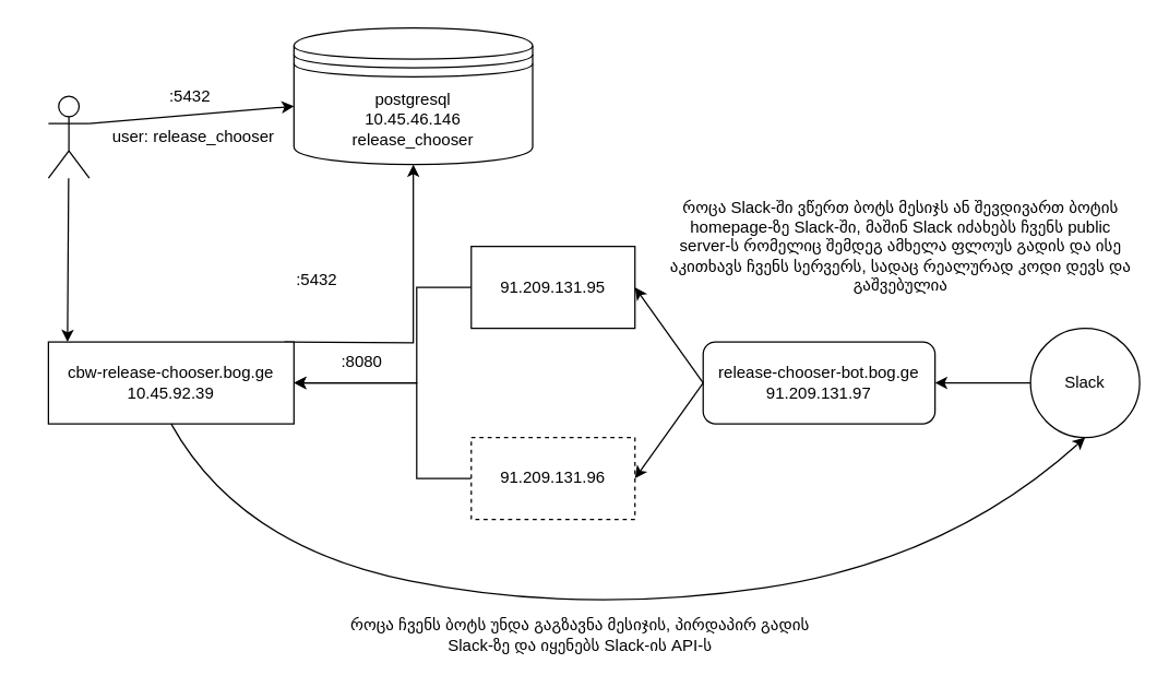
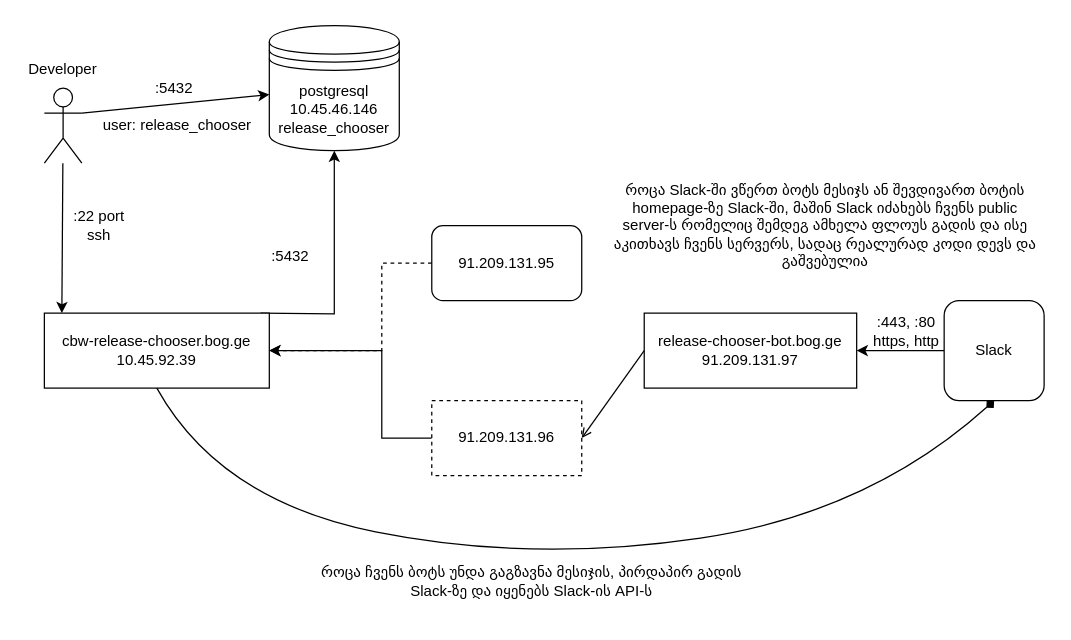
+ <mxCell id="23" value="Developer" style="text;html=1;strokeColor=none;fillColor=none;align=center;verticalAlign=middle;whiteSpace=wrap;rounded=0;" vertex="1" parent="1"><mxGeometry x="20" y="40" width="60" height="30" as="geometry" /></mxCell>
- <mxCell id="21" value="postgresql&lt;br&gt;10.45.46.146&lt;br&gt;release_chooser" style="shape=datastore;whiteSpace=wrap;html=1;" vertex="1" parent="1"><mxGeometry x="215" y="20" width="175" height="100" as="geometry" /></mxCell>
+ <mxCell id="21" value="postgresql&lt;br&gt;10.45.46.146&lt;br&gt;release_chooser" style="shape=datastore;whiteSpace=wrap;html=1;" vertex="1" parent="1"><mxGeometry x="215" y="20" width="104" height="100" as="geometry" /></mxCell>
+ <mxCell id="6" value=":22 port ssh" style="text;html=1;strokeColor=none;fillColor=none;align=center;verticalAlign=middle;whiteSpace=wrap;rounded=0;" vertex="1" parent="1"><mxGeometry x="49" y="165" width="60" height="30" as="geometry" /></mxCell>
- <mxCell id="8" value="91.209.131.95" style="rounded=0;whiteSpace=wrap;html=1;" vertex="1" parent="1"><mxGeometry x="345" y="180" width="120" height="60" as="geometry" /></mxCell>
+ <mxCell id="8" value="91.209.131.95" style="whiteSpace=wrap;html=1;rounded=1;" vertex="1" parent="1"><mxGeometry x="345" y="180" width="120" height="60" as="geometry" /></mxCell>
- <mxCell id="7" style="edgeStyle=orthogonalEdgeStyle;rounded=0;orthogonalLoop=1;jettySize=auto;html=1;exitX=0;exitY=0.5;exitDx=0;exitDy=0;entryX=1;entryY=0.5;entryDx=0;entryDy=0;" edge="1" parent="1" source="8" target="3"><mxGeometry relative="1" as="geometry"><Array as="points"><mxPoint x="305" y="210" /><mxPoint x="305" y="280" /></Array></mxGeometry></mxCell>
+ <mxCell id="7" style="edgeStyle=orthogonalEdgeStyle;rounded=0;orthogonalLoop=1;jettySize=auto;html=1;exitX=0;exitY=0.5;exitDx=0;exitDy=0;entryX=1;entryY=0.5;entryDx=0;entryDy=0;dashed=1;" edge="1" parent="1" source="8" target="3"><mxGeometry relative="1" as="geometry"><Array as="points"><mxPoint x="305" y="210" /><mxPoint x="305" y="280" /></Array></mxGeometry></mxCell>
- <mxCell id="15" value="" style="endArrow=classic;html=1;rounded=0;entryX=1;entryY=0.5;entryDx=0;entryDy=0;exitX=0;exitY=0.5;exitDx=0;exitDy=0;" edge="1" parent="1" source="11" target="8"><mxGeometry width="50" height="50" relative="1" as="geometry"><mxPoint x="365" y="310" as="sourcePoint" /><mxPoint x="415" y="260" as="targetPoint" /></mxGeometry></mxCell>
- <mxCell id="17" value=":8080" style="text;html=1;strokeColor=none;fillColor=none;align=center;verticalAlign=middle;whiteSpace=wrap;rounded=0;" vertex="1" parent="1"><mxGeometry x="235" y="250" width="60" height="30" as="geometry" /></mxCell>
+ <mxCell id="14" value=":443, :80&lt;br&gt;https, http" style="text;html=1;strokeColor=none;fillColor=none;align=center;verticalAlign=middle;whiteSpace=wrap;rounded=0;" vertex="1" parent="1"><mxGeometry x="695" y="250" width="60" height="30" as="geometry" /></mxCell>
- <mxCell id="11" value="release-chooser-bot.bog.ge&lt;br&gt;91.209.131.97" style="whiteSpace=wrap;html=1;rounded=1;" vertex="1" parent="1"><mxGeometry x="515" y="250" width="170" height="60" as="geometry" /></mxCell>
+ <mxCell id="11" value="release-chooser-bot.bog.ge&lt;br&gt;91.209.131.97" style="rounded=0;whiteSpace=wrap;html=1;" vertex="1" parent="1"><mxGeometry x="515" y="250" width="170" height="60" as="geometry" /></mxCell>
- <mxCell id="13" value="Slack" style="ellipse;whiteSpace=wrap;html=1;aspect=fixed;" vertex="1" parent="1"><mxGeometry x="755" y="240" width="80" height="80" as="geometry" /></mxCell>
+ <mxCell id="13" value="Slack" style="whiteSpace=wrap;html=1;aspect=fixed;rounded=1;" vertex="1" parent="1"><mxGeometry x="755" y="240" width="80" height="80" as="geometry" /></mxCell>
- <mxCell id="18" value="" style="curved=1;endArrow=classic;html=1;rounded=0;exitX=0.5;exitY=1;exitDx=0;exitDy=0;entryX=0.5;entryY=1;entryDx=0;entryDy=0;" edge="1" parent="1" source="3" target="13"><mxGeometry width="50" height="50" relative="1" as="geometry"><mxPoint x="365" y="310" as="sourcePoint" /><mxPoint x="415" y="260" as="targetPoint" /><Array as="points"><mxPoint x="175" y="400" /><mxPoint x="425" y="450" /><mxPoint x="695" y="410" /></Array></mxGeometry></mxCell>
+ <mxCell id="18" value="" style="curved=1;endArrow=diamond;html=1;rounded=0;exitX=0.5;exitY=1;exitDx=0;exitDy=0;entryX=0.5;entryY=1;entryDx=0;entryDy=0;" edge="1" parent="1" source="3" target="13"><mxGeometry width="50" height="50" relative="1" as="geometry"><mxPoint x="365" y="310" as="sourcePoint" /><mxPoint x="415" y="260" as="targetPoint" /><Array as="points"><mxPoint x="175" y="400" /><mxPoint x="425" y="450" /><mxPoint x="695" y="410" /></Array></mxGeometry></mxCell>
- <mxCell id="16" value="" style="endArrow=classic;html=1;rounded=0;entryX=1;entryY=0.5;entryDx=0;entryDy=0;exitX=0;exitY=0.5;exitDx=0;exitDy=0;" edge="1" parent="1" source="11" target="10"><mxGeometry width="50" height="50" relative="1" as="geometry"><mxPoint x="365" y="310" as="sourcePoint" /><mxPoint x="415" y="260" as="targetPoint" /></mxGeometry></mxCell>
+ <mxCell id="16" value="" style="endArrow=open;html=1;rounded=0;entryX=1;entryY=0.5;entryDx=0;entryDy=0;exitX=0;exitY=0.5;exitDx=0;exitDy=0;" edge="1" parent="1" source="11" target="10"><mxGeometry width="50" height="50" relative="1" as="geometry"><mxPoint x="365" y="310" as="sourcePoint" /><mxPoint x="415" y="260" as="targetPoint" /></mxGeometry></mxCell>
